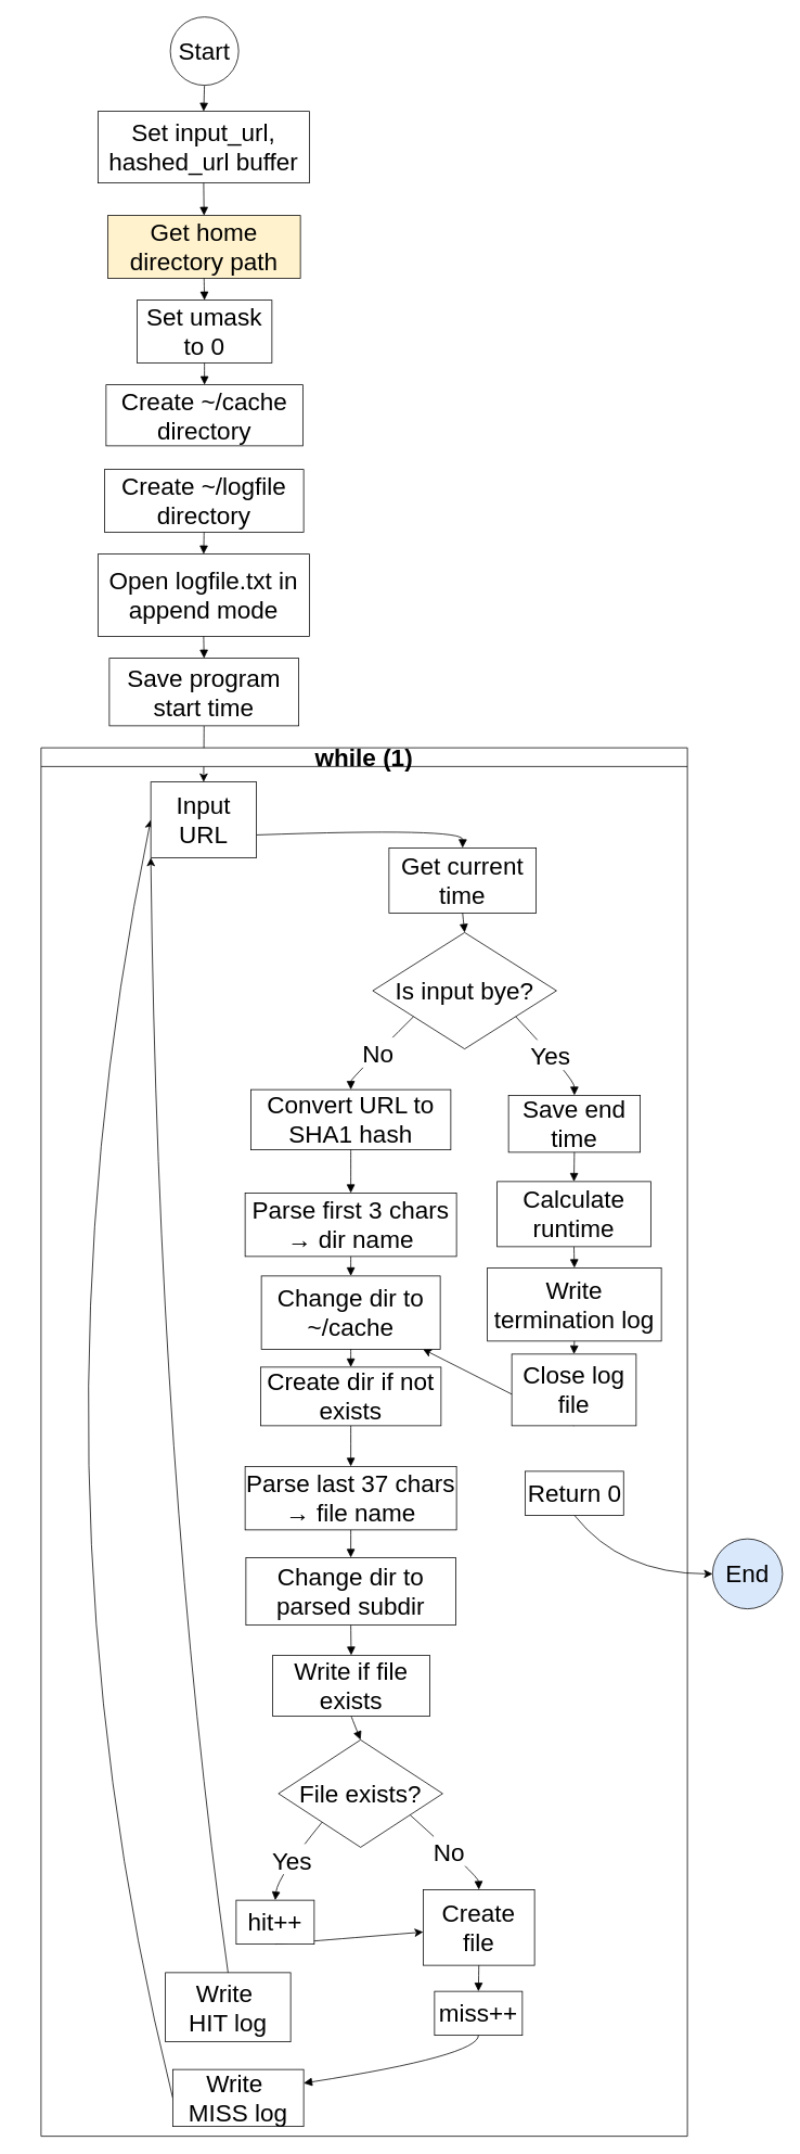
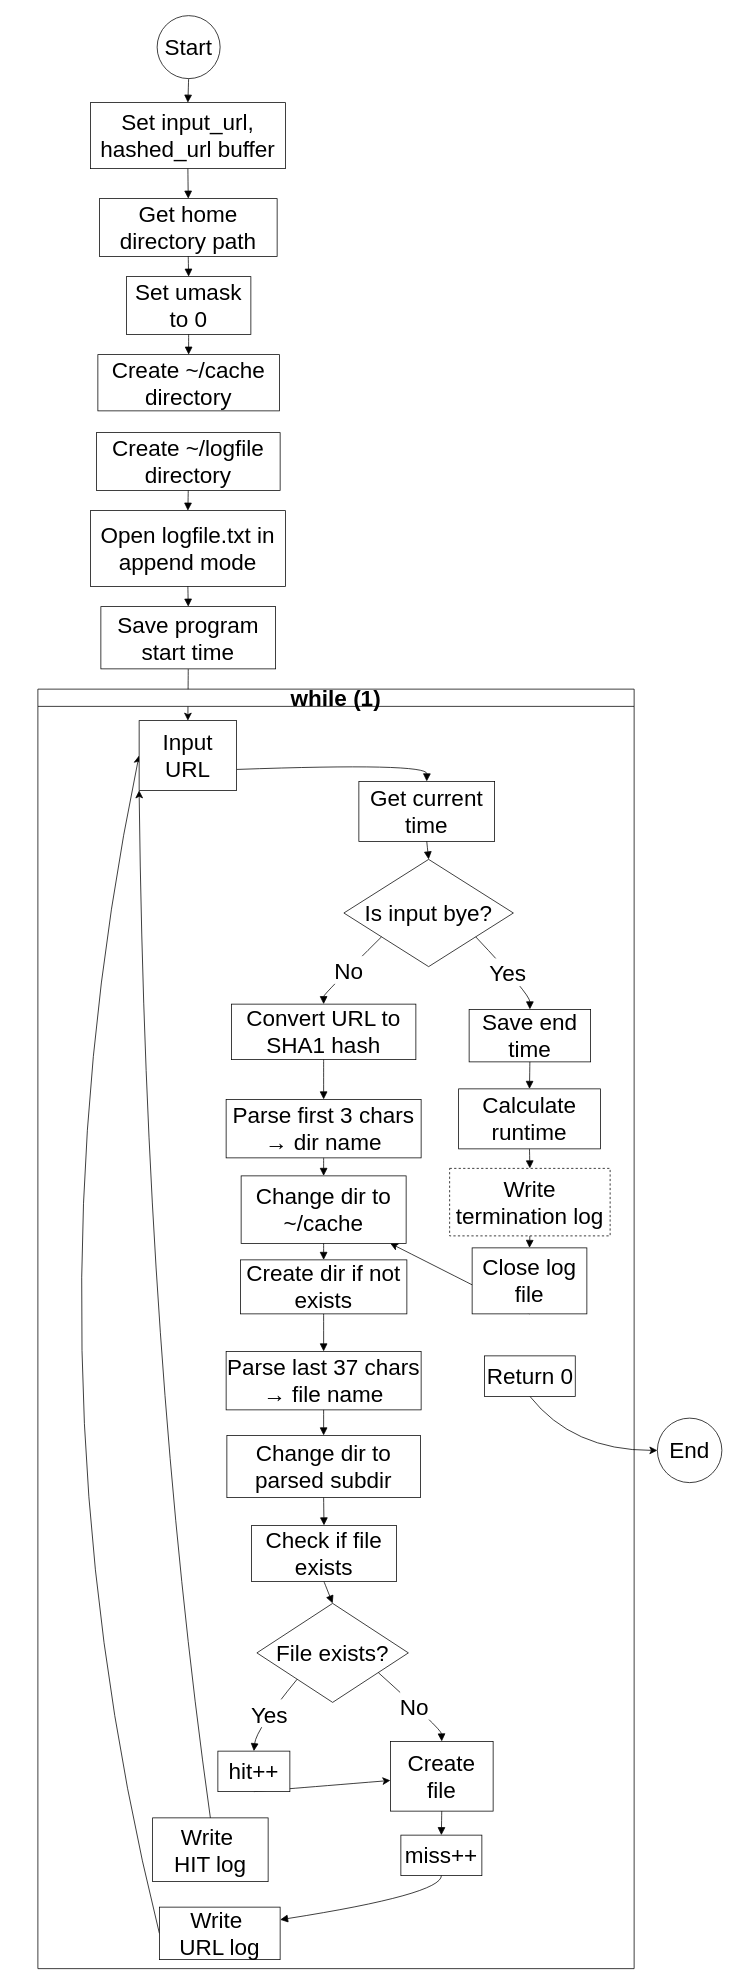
- <mxCell id="4" value="Get home directory path" style="whiteSpace=wrap;strokeWidth=1;fontSize=30;fillColor=#fff2cc;" vertex="1" parent="1"><mxGeometry x="132" y="264" width="237" height="77" as="geometry" /></mxCell>
+ <mxCell id="4" value="Get home directory path" style="whiteSpace=wrap;strokeWidth=1;fontSize=30;" vertex="1" parent="1"><mxGeometry x="132" y="264" width="237" height="77" as="geometry" /></mxCell>
- <mxCell id="15" value="Write termination log" style="whiteSpace=wrap;strokeWidth=1;fontSize=30;" vertex="1" parent="1"><mxGeometry x="599" y="1557" width="214" height="90" as="geometry" /></mxCell>
+ <mxCell id="15" value="Write termination log" style="whiteSpace=wrap;strokeWidth=1;fontSize=30;dashed=1;" vertex="1" parent="1"><mxGeometry x="599" y="1557" width="214" height="90" as="geometry" /></mxCell>
- <mxCell id="18" value="End" style="ellipse;aspect=fixed;strokeWidth=1;whiteSpace=wrap;fontSize=30;fillColor=#dae8fc;" vertex="1" parent="1"><mxGeometry x="876" y="1890" width="86" height="86" as="geometry" /></mxCell>
+ <mxCell id="18" value="End" style="ellipse;aspect=fixed;strokeWidth=1;whiteSpace=wrap;fontSize=30;" vertex="1" parent="1"><mxGeometry x="876" y="1890" width="86" height="86" as="geometry" /></mxCell>
- <mxCell id="25" value="Write if file exists" style="whiteSpace=wrap;strokeWidth=1;fontSize=30;" vertex="1" parent="1"><mxGeometry x="335" y="2033" width="193" height="75" as="geometry" /></mxCell>
+ <mxCell id="25" value="Check if file exists" style="whiteSpace=wrap;strokeWidth=1;fontSize=30;" vertex="1" parent="1"><mxGeometry x="335" y="2033" width="193" height="75" as="geometry" /></mxCell>
- <mxCell id="30" value="Write &#10;MISS log" style="whiteSpace=wrap;strokeWidth=1;fontSize=30;" vertex="1" parent="1"><mxGeometry x="212" y="2542" width="161" height="70" as="geometry" /></mxCell>
+ <mxCell id="30" value="Write &#10;URL log" style="whiteSpace=wrap;strokeWidth=1;fontSize=30;" vertex="1" parent="1"><mxGeometry x="212" y="2542" width="161" height="70" as="geometry" /></mxCell>
